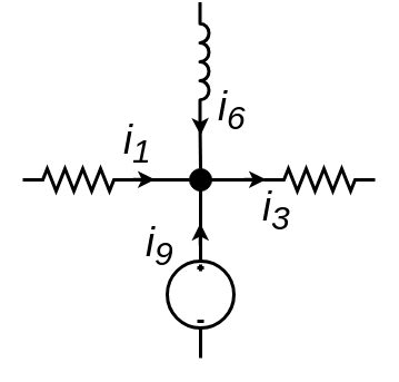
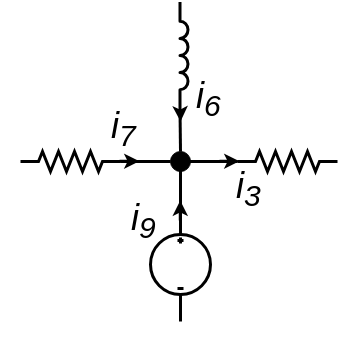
- <mxCell id="16" value="&lt;font style=&quot;&quot;&gt;&lt;span style=&quot;font-size: 36px;&quot;&gt;&lt;i&gt;i&lt;sub&gt;1&amp;nbsp;&lt;/sub&gt;&lt;/i&gt;&lt;/span&gt;&lt;/font&gt;" style="text;strokeColor=none;fillColor=none;align=center;verticalAlign=middle;spacingLeft=4;spacingRight=4;overflow=hidden;points=[[0,0.5],[1,0.5]];portConstraint=eastwest;rotatable=0;whiteSpace=wrap;html=1;" vertex="1" parent="1"><mxGeometry x="105" y="70" width="45" height="50" as="geometry" /></mxCell>
+ <mxCell id="16" value="&lt;font style=&quot;&quot;&gt;&lt;span style=&quot;font-size: 36px;&quot;&gt;&lt;i&gt;i&lt;sub&gt;7&amp;nbsp;&lt;/sub&gt;&lt;/i&gt;&lt;/span&gt;&lt;/font&gt;" style="text;strokeColor=none;fillColor=none;align=center;verticalAlign=middle;spacingLeft=4;spacingRight=4;overflow=hidden;points=[[0,0.5],[1,0.5]];portConstraint=eastwest;rotatable=0;whiteSpace=wrap;html=1;" vertex="1" parent="1"><mxGeometry x="105" y="70" width="45" height="50" as="geometry" /></mxCell>
